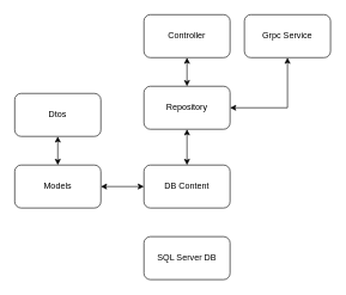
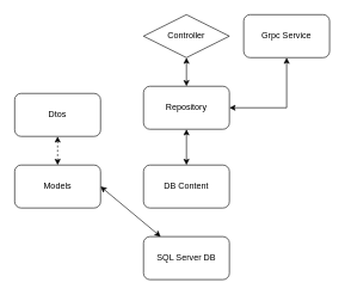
- <mxCell id="7" value="Controller" style="rounded=1;whiteSpace=wrap;html=1;" vertex="1" parent="1"><mxGeometry x="200" y="20" width="120" height="60" as="geometry" /></mxCell>
+ <mxCell id="7" value="Controller" style="rhombus;whiteSpace=wrap;html=1;" vertex="1" parent="1"><mxGeometry x="200" y="20" width="120" height="60" as="geometry" /></mxCell>
- <mxCell id="11" value="" style="endArrow=classic;startArrow=classic;html=1;rounded=0;entryX=0.5;entryY=1;entryDx=0;entryDy=0;exitX=0.5;exitY=0;exitDx=0;exitDy=0;" edge="1" parent="1" source="3" target="2"><mxGeometry width="50" height="50" relative="1" as="geometry"><mxPoint x="150" y="360" as="sourcePoint" /><mxPoint x="210" y="270" as="targetPoint" /></mxGeometry></mxCell>
+ <mxCell id="11" value="" style="endArrow=classic;startArrow=classic;html=1;rounded=0;entryX=0.5;entryY=1;entryDx=0;entryDy=0;exitX=0.5;exitY=0;exitDx=0;exitDy=0;dashed=1;" edge="1" parent="1" source="3" target="2"><mxGeometry width="50" height="50" relative="1" as="geometry"><mxPoint x="150" y="360" as="sourcePoint" /><mxPoint x="210" y="270" as="targetPoint" /></mxGeometry></mxCell>
- <mxCell id="10" value="" style="endArrow=classic;startArrow=classic;html=1;rounded=0;entryX=0;entryY=0.5;entryDx=0;entryDy=0;exitX=1;exitY=0.5;exitDx=0;exitDy=0;" edge="1" parent="1" source="3" target="4"><mxGeometry width="50" height="50" relative="1" as="geometry"><mxPoint x="270" y="300" as="sourcePoint" /><mxPoint x="270" y="360" as="targetPoint" /></mxGeometry></mxCell>
+ <mxCell id="10" value="" style="endArrow=classic;startArrow=classic;html=1;rounded=0;exitX=1;exitY=0.5;exitDx=0;exitDy=0;" edge="1" parent="1" source="3" target="6"><mxGeometry width="50" height="50" relative="1" as="geometry"><mxPoint x="270" y="300" as="sourcePoint" /><mxPoint x="270" y="360" as="targetPoint" /></mxGeometry></mxCell>
